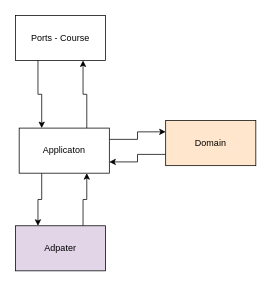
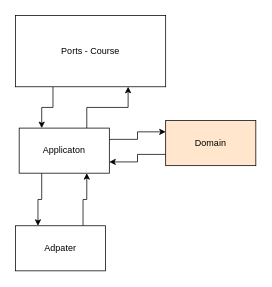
- <mxCell id="3" value="Ports - Course" style="rounded=0;whiteSpace=wrap;html=1;" vertex="1" parent="1"><mxGeometry x="20" y="20" width="120" height="60" as="geometry" /></mxCell>
+ <mxCell id="3" value="Ports - Course" style="rounded=0;whiteSpace=wrap;html=1;" vertex="1" parent="1"><mxGeometry x="20" y="20" width="200" height="95" as="geometry" /></mxCell>
- <mxCell id="11" value="Adpater" style="whiteSpace=wrap;html=1;rounded=0;fillColor=#e1d5e7;" vertex="1" parent="1"><mxGeometry x="20" y="300" width="120" height="60" as="geometry" /></mxCell>
+ <mxCell id="11" value="Adpater" style="whiteSpace=wrap;html=1;rounded=0;" vertex="1" parent="1"><mxGeometry x="20" y="300" width="120" height="60" as="geometry" /></mxCell>
